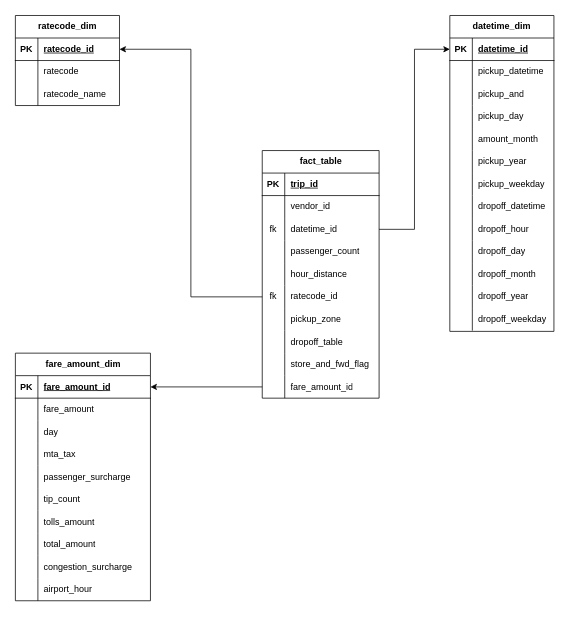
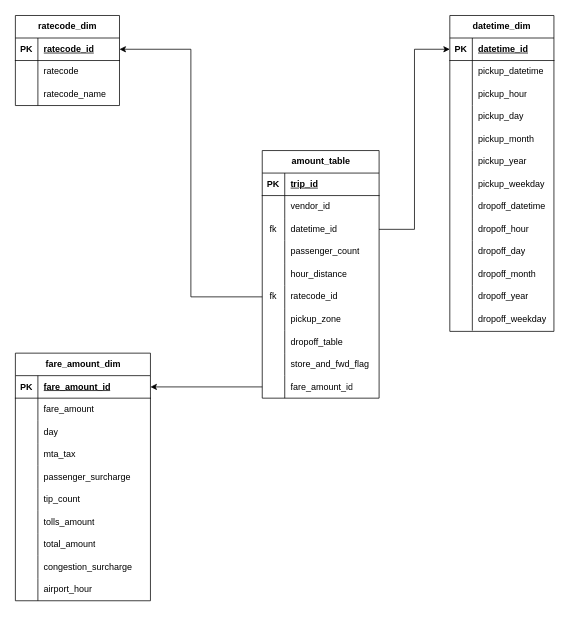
- <mxCell id="42" value="&lt;div&gt;pickup_and&lt;/div&gt;" style="shape=partialRectangle;connectable=0;fillColor=none;top=0;left=0;bottom=0;right=0;align=left;spacingLeft=6;overflow=hidden;whiteSpace=wrap;html=1;" vertex="1" parent="40"><mxGeometry x="30" width="108.75" height="30" as="geometry"><mxRectangle width="108.75" height="30" as="alternateBounds" /></mxGeometry></mxCell>
+ <mxCell id="42" value="&lt;div&gt;pickup_hour&lt;/div&gt;" style="shape=partialRectangle;connectable=0;fillColor=none;top=0;left=0;bottom=0;right=0;align=left;spacingLeft=6;overflow=hidden;whiteSpace=wrap;html=1;" vertex="1" parent="40"><mxGeometry x="30" width="108.75" height="30" as="geometry"><mxRectangle width="108.75" height="30" as="alternateBounds" /></mxGeometry></mxCell>
- <mxCell id="48" value="amount_month" style="shape=partialRectangle;connectable=0;fillColor=none;top=0;left=0;bottom=0;right=0;align=left;spacingLeft=6;overflow=hidden;whiteSpace=wrap;html=1;" vertex="1" parent="46"><mxGeometry x="30" width="108.75" height="30" as="geometry"><mxRectangle width="108.75" height="30" as="alternateBounds" /></mxGeometry></mxCell>
+ <mxCell id="48" value="pickup_month" style="shape=partialRectangle;connectable=0;fillColor=none;top=0;left=0;bottom=0;right=0;align=left;spacingLeft=6;overflow=hidden;whiteSpace=wrap;html=1;" vertex="1" parent="46"><mxGeometry x="30" width="108.75" height="30" as="geometry"><mxRectangle width="108.75" height="30" as="alternateBounds" /></mxGeometry></mxCell>
- <mxCell id="2" value="&lt;div&gt;fact_table&lt;/div&gt;" style="shape=table;startSize=30;container=1;collapsible=1;childLayout=tableLayout;fixedRows=1;rowLines=0;fontStyle=1;align=center;resizeLast=1;html=1;" vertex="1" parent="1"><mxGeometry x="349" y="200" width="155.75" height="330" as="geometry" /></mxCell>
+ <mxCell id="2" value="&lt;div&gt;amount_table&lt;/div&gt;" style="shape=table;startSize=30;container=1;collapsible=1;childLayout=tableLayout;fixedRows=1;rowLines=0;fontStyle=1;align=center;resizeLast=1;html=1;" vertex="1" parent="1"><mxGeometry x="349" y="200" width="155.75" height="330" as="geometry" /></mxCell>
